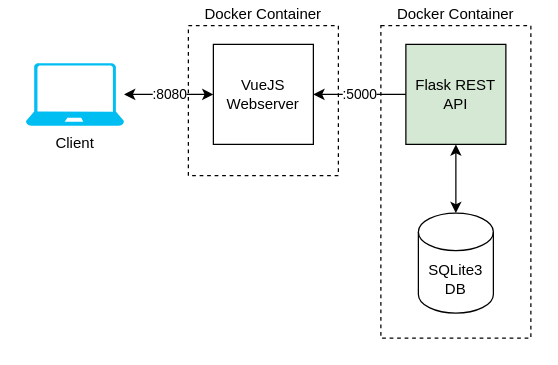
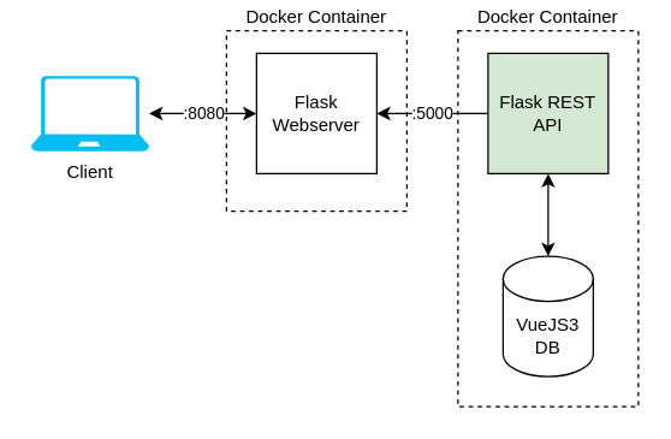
- <mxCell id="5" value="VueJS Webserver" style="whiteSpace=wrap;html=1;aspect=fixed;" vertex="1" parent="1"><mxGeometry x="170" y="35" width="80" height="80" as="geometry" /></mxCell>
+ <mxCell id="5" value="Flask Webserver" style="whiteSpace=wrap;html=1;aspect=fixed;" vertex="1" parent="1"><mxGeometry x="170" y="35" width="80" height="80" as="geometry" /></mxCell>
- <mxCell id="8" value="SQLite3 DB" style="shape=cylinder3;whiteSpace=wrap;html=1;boundedLbl=1;backgroundOutline=1;size=15;" vertex="1" parent="1"><mxGeometry x="334" y="170" width="60" height="80" as="geometry" /></mxCell>
+ <mxCell id="8" value="VueJS3 DB" style="shape=cylinder3;whiteSpace=wrap;html=1;boundedLbl=1;backgroundOutline=1;size=15;" vertex="1" parent="1"><mxGeometry x="334" y="170" width="60" height="80" as="geometry" /></mxCell>
